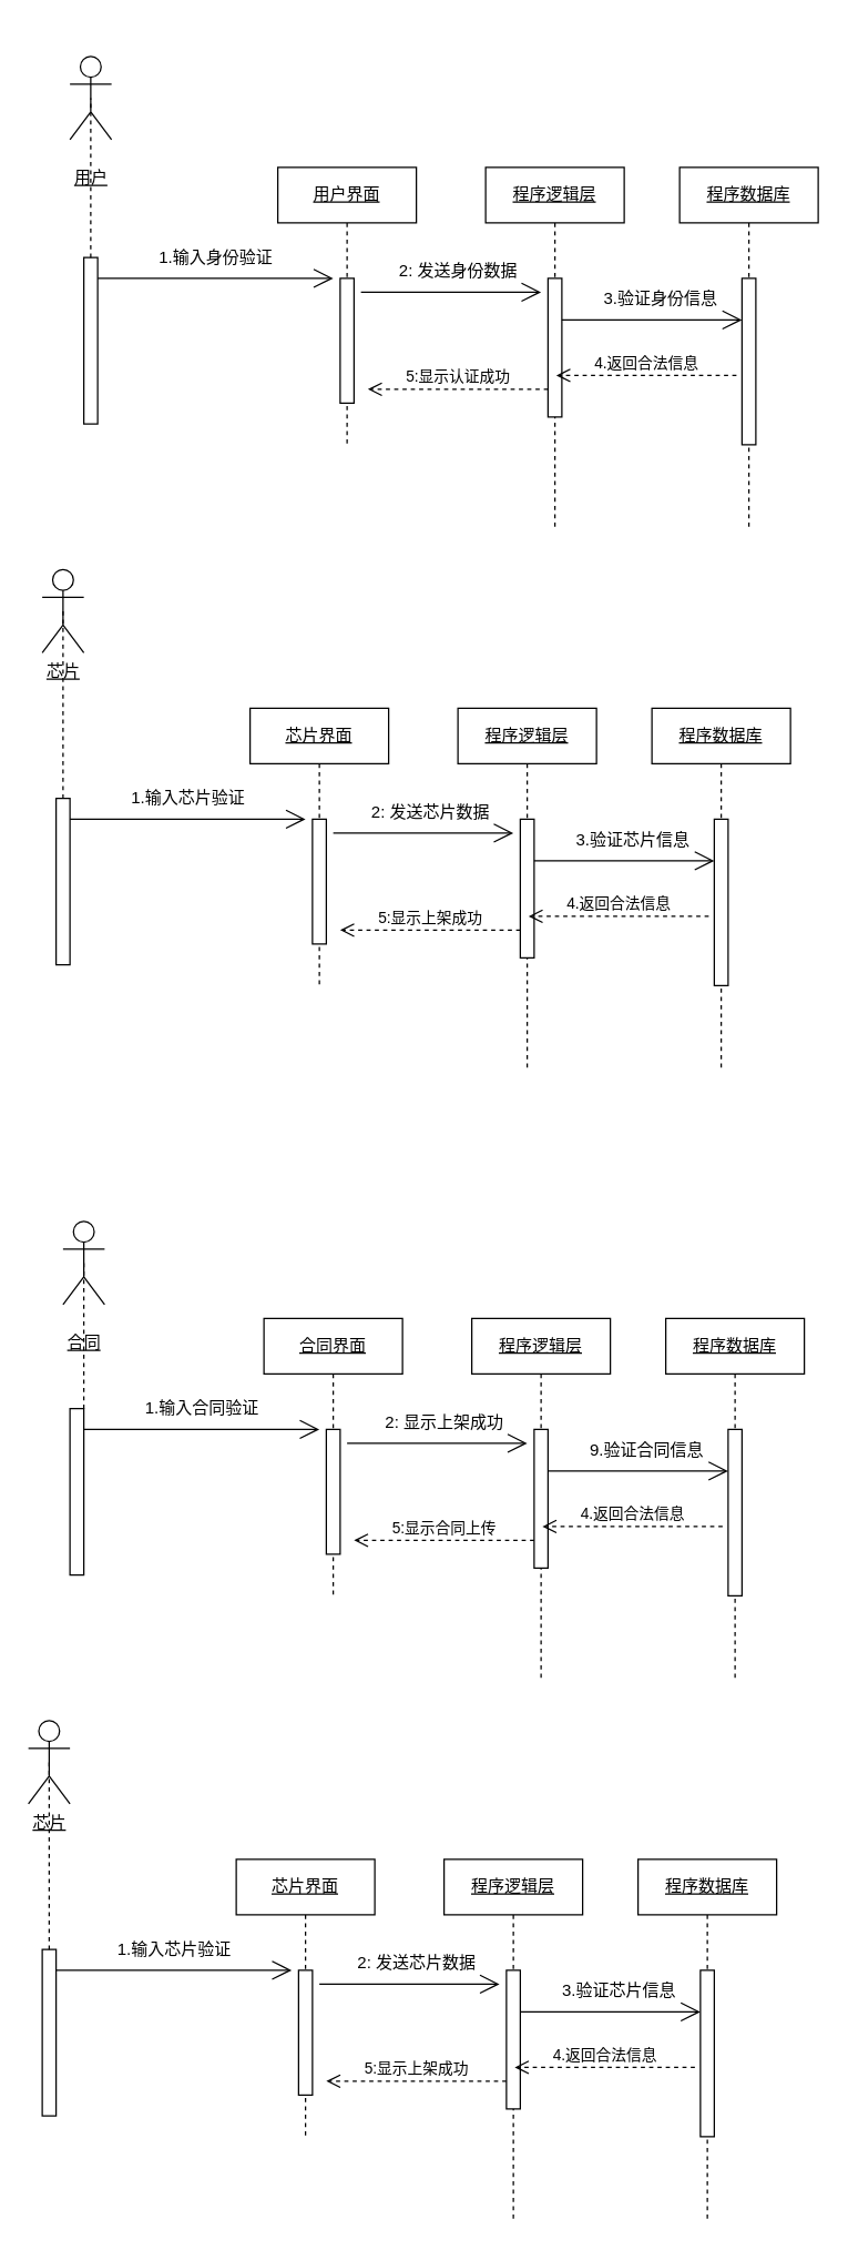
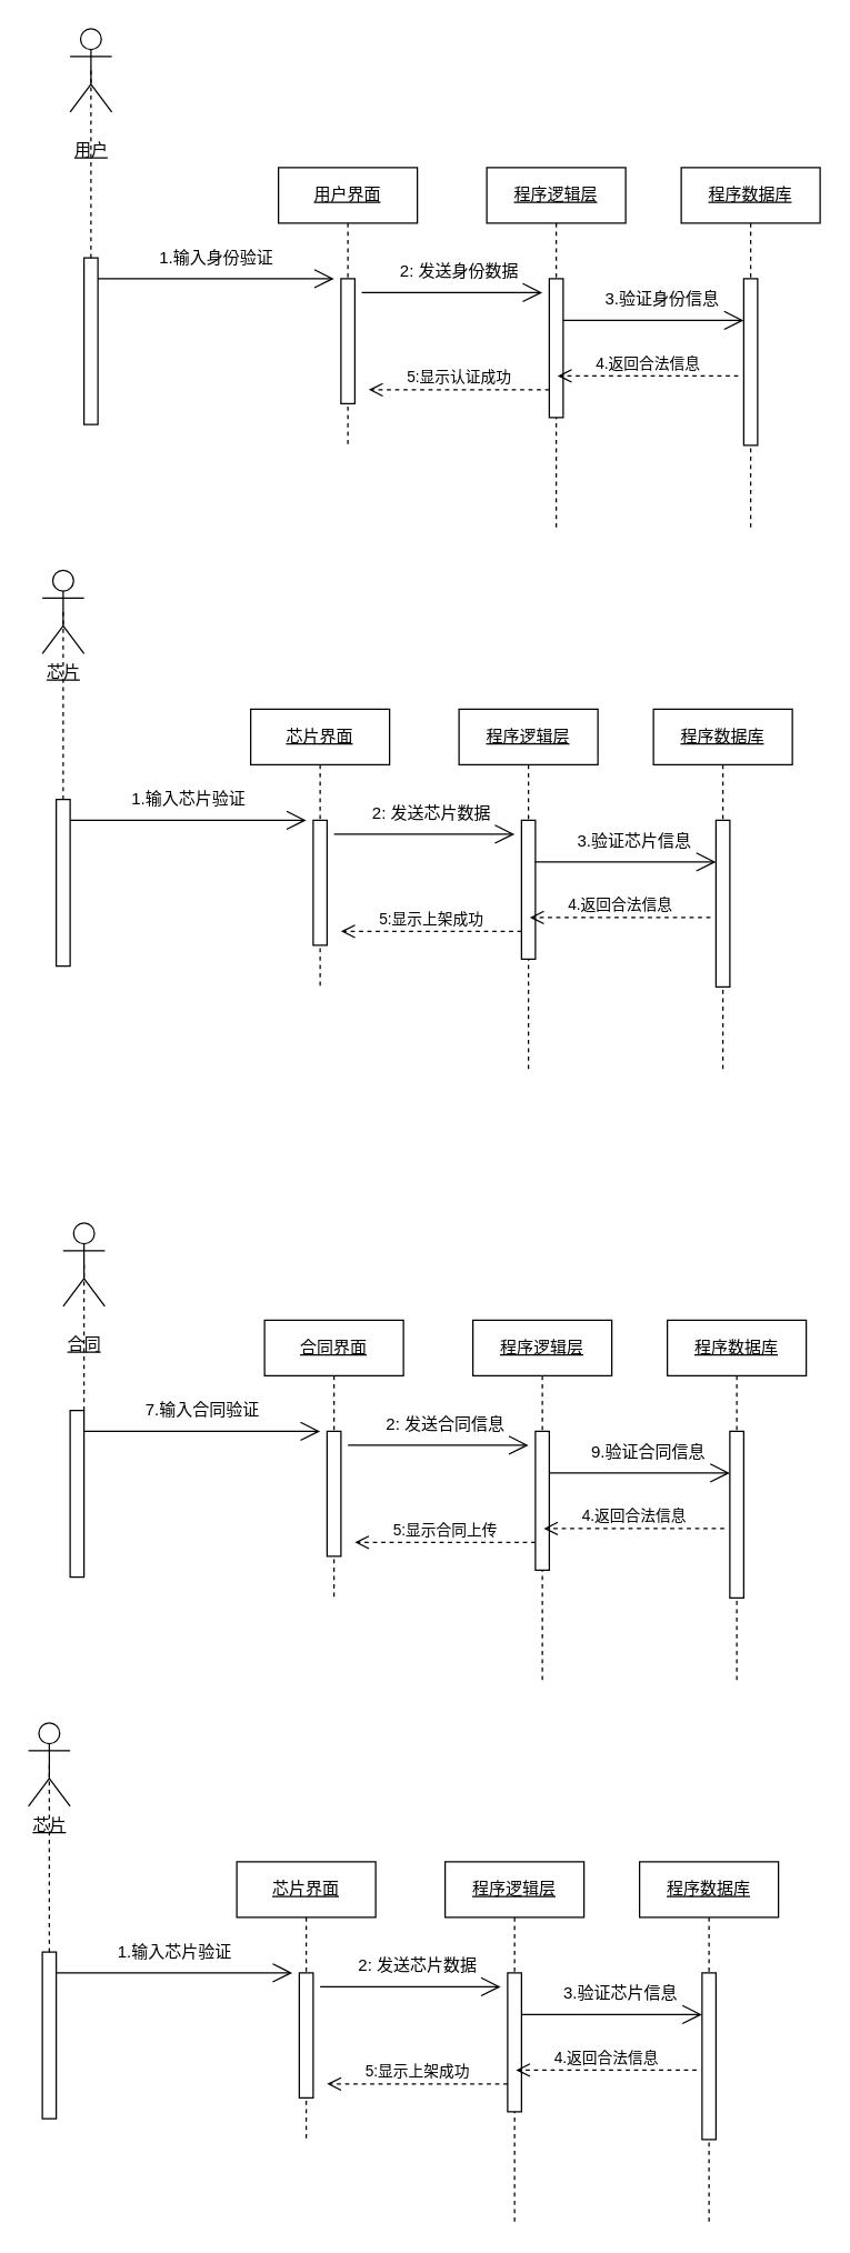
- <mxCell id="11" value="&lt;u&gt;&lt;br&gt;用户&lt;br&gt;&lt;/u&gt;" style="shape=umlActor;verticalLabelPosition=bottom;verticalAlign=top;html=1;outlineConnect=0;" vertex="1" parent="1"><mxGeometry x="50" y="40" width="30" height="60" as="geometry" /></mxCell>
+ <mxCell id="11" value="&lt;u&gt;&lt;br&gt;用户&lt;br&gt;&lt;/u&gt;" style="shape=umlActor;verticalLabelPosition=bottom;verticalAlign=top;html=1;outlineConnect=0;" vertex="1" parent="1"><mxGeometry x="50" y="20" width="30" height="60" as="geometry" /></mxCell>
- <mxCell id="51" value="1.输入合同验证" style="text;html=1;align=center;verticalAlign=middle;resizable=0;points=[];autosize=1;strokeColor=none;fillColor=none;" vertex="1" parent="1"><mxGeometry x="90" y="1000" width="110" height="30" as="geometry" /></mxCell>
+ <mxCell id="51" value="7.输入合同验证" style="text;html=1;align=center;verticalAlign=middle;resizable=0;points=[];autosize=1;strokeColor=none;fillColor=none;" vertex="1" parent="1"><mxGeometry x="90" y="1000" width="110" height="30" as="geometry" /></mxCell>
- <mxCell id="46" value="2: 显示上架成功" style="text;html=1;align=center;verticalAlign=middle;resizable=0;points=[];autosize=1;strokeColor=none;fillColor=none;" vertex="1" parent="1"><mxGeometry x="265" y="1010" width="110" height="30" as="geometry" /></mxCell>
+ <mxCell id="46" value="2: 发送合同信息" style="text;html=1;align=center;verticalAlign=middle;resizable=0;points=[];autosize=1;strokeColor=none;fillColor=none;" vertex="1" parent="1"><mxGeometry x="265" y="1010" width="110" height="30" as="geometry" /></mxCell>
